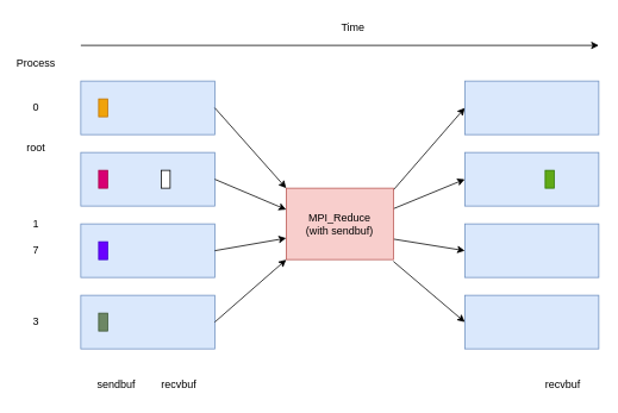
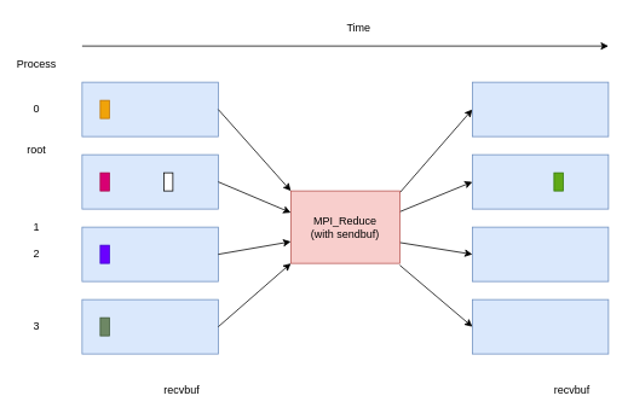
- <mxCell id="14" value="7" style="text;html=1;strokeColor=none;fillColor=none;align=center;verticalAlign=middle;whiteSpace=wrap;rounded=0;" parent="1" vertex="1"><mxGeometry x="20" y="270" width="40" height="20" as="geometry" /></mxCell>
+ <mxCell id="14" value="2" style="text;html=1;strokeColor=none;fillColor=none;align=center;verticalAlign=middle;whiteSpace=wrap;rounded=0;" parent="1" vertex="1"><mxGeometry x="20" y="270" width="40" height="20" as="geometry" /></mxCell>
- <mxCell id="30" value="sendbuf" style="text;html=1;strokeColor=none;fillColor=none;align=center;verticalAlign=middle;whiteSpace=wrap;rounded=0;" parent="1" vertex="1"><mxGeometry x="110" y="420" width="40" height="20" as="geometry" /></mxCell>
